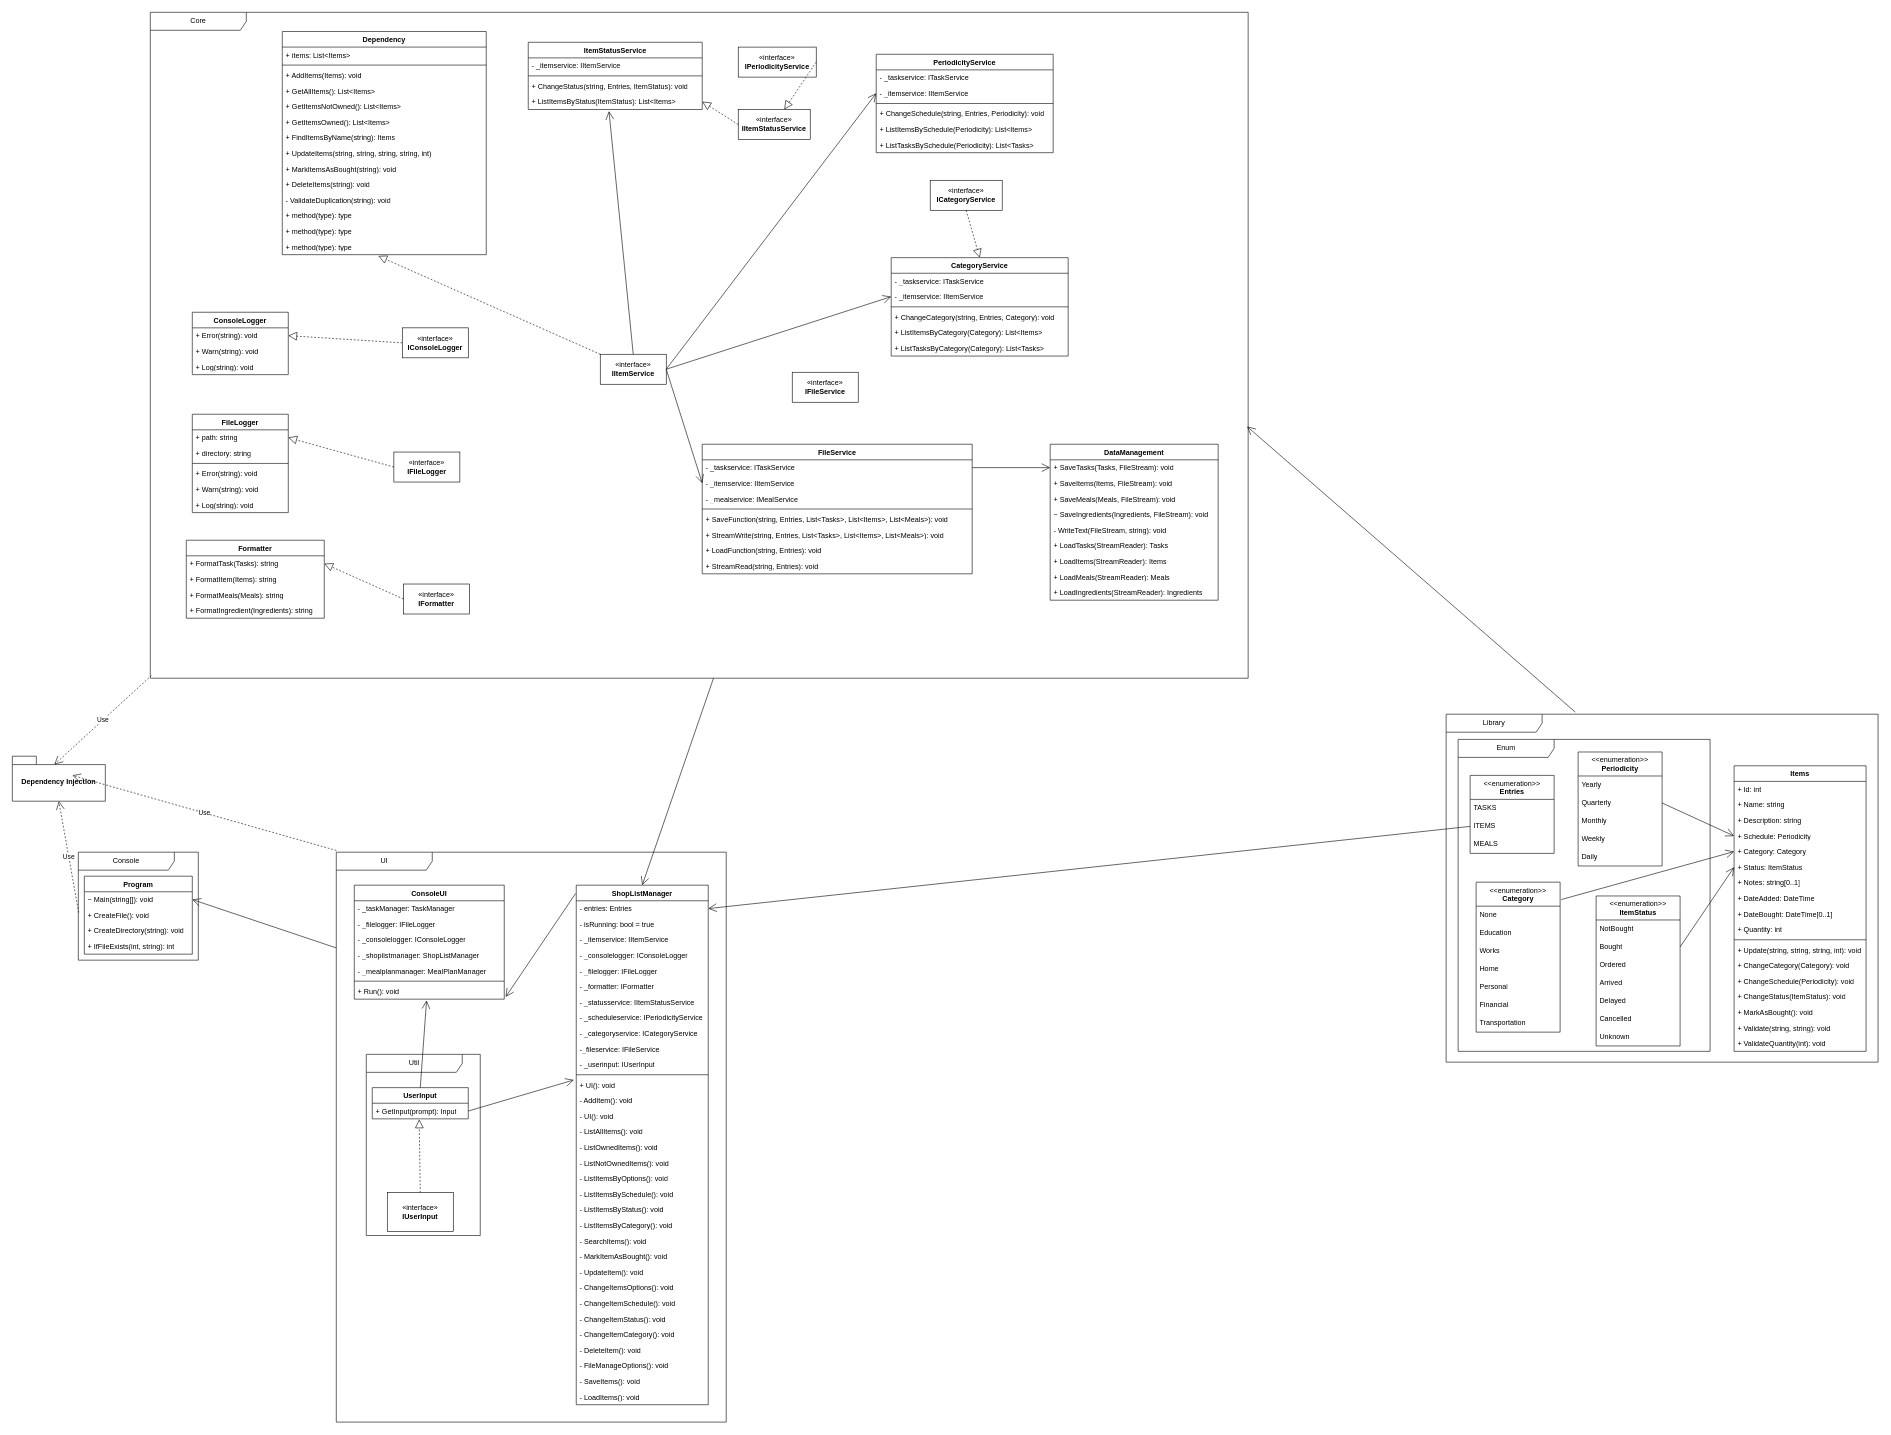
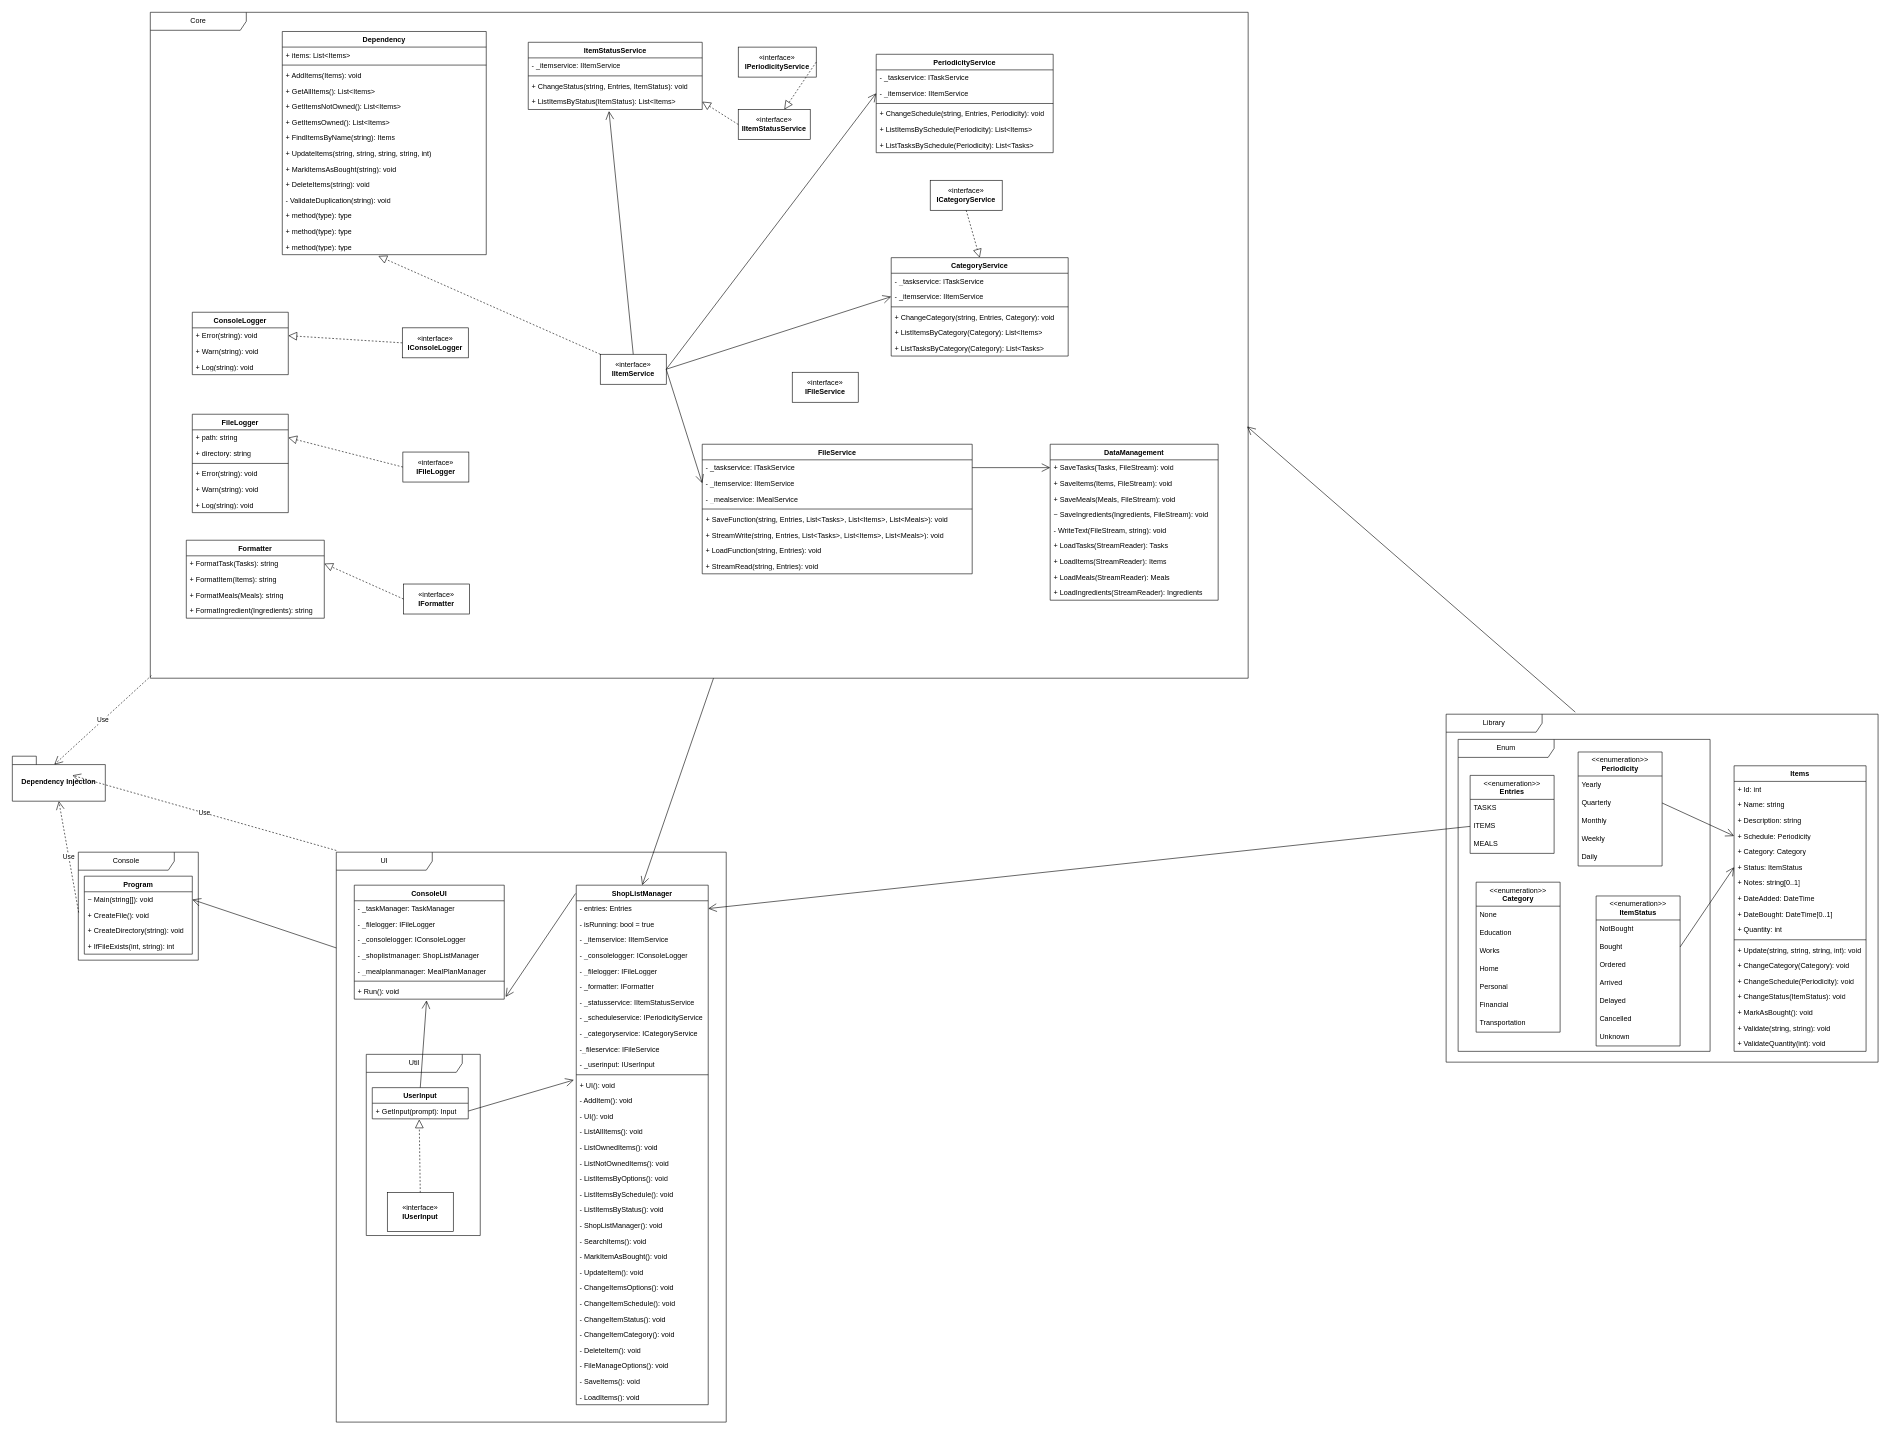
- <mxCell id="147" value="«interface»&lt;br&gt;&lt;b&gt;IFileLogger&lt;/b&gt;" style="html=1;whiteSpace=wrap;" vertex="1" parent="62"><mxGeometry x="406" y="733" width="110" height="50" as="geometry" /></mxCell>
+ <mxCell id="147" value="«interface»&lt;br&gt;&lt;b&gt;IFileLogger&lt;/b&gt;" style="html=1;whiteSpace=wrap;" vertex="1" parent="62"><mxGeometry x="421" y="733" width="110" height="50" as="geometry" /></mxCell>
- <mxCell id="202" value="" style="endArrow=open;endFill=1;endSize=12;html=1;rounded=0;exitX=1.013;exitY=0.116;exitDx=0;exitDy=0;entryX=0;entryY=0.5;entryDx=0;entryDy=0;exitPerimeter=0;" edge="1" parent="154" source="156" target="187"><mxGeometry width="160" relative="1" as="geometry"><mxPoint x="230" y="6" as="sourcePoint" /><mxPoint x="410" y="187" as="targetPoint" /></mxGeometry></mxCell>
- <mxCell id="41" value="- ListItemsByCategory(): void" style="text;strokeColor=none;fillColor=none;align=left;verticalAlign=top;spacingLeft=4;spacingRight=4;overflow=hidden;rotatable=0;points=[[0,0.5],[1,0.5]];portConstraint=eastwest;whiteSpace=wrap;html=1;" vertex="1" parent="19"><mxGeometry y="554" width="220" height="26" as="geometry" /></mxCell>
+ <mxCell id="41" value="- ShopListManager(): void" style="text;strokeColor=none;fillColor=none;align=left;verticalAlign=top;spacingLeft=4;spacingRight=4;overflow=hidden;rotatable=0;points=[[0,0.5],[1,0.5]];portConstraint=eastwest;whiteSpace=wrap;html=1;" vertex="1" parent="19"><mxGeometry y="554" width="220" height="26" as="geometry" /></mxCell>
